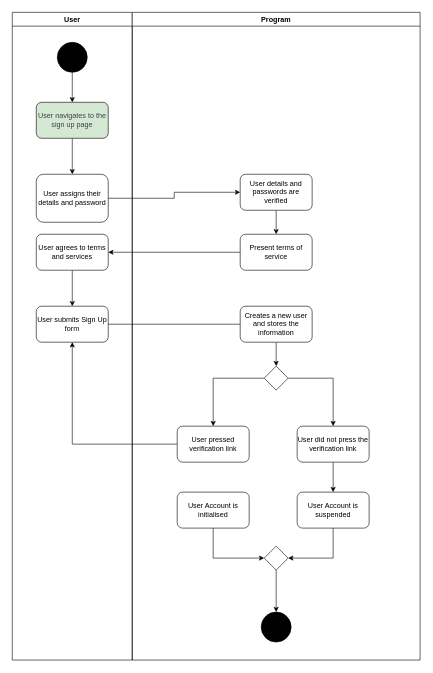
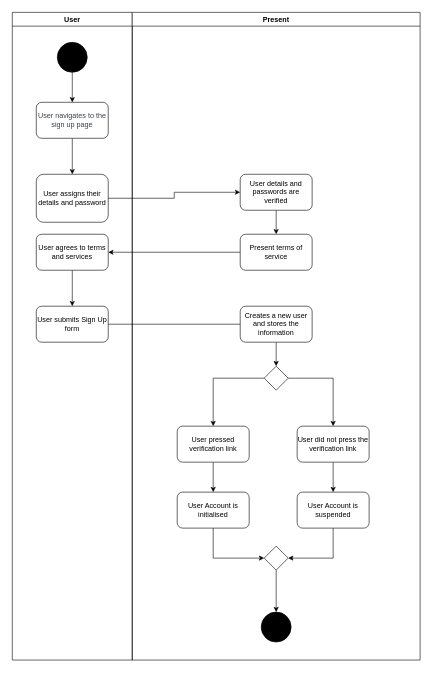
- <mxCell id="11" value="Program" style="swimlane;whiteSpace=wrap;html=1;" vertex="1" parent="1"><mxGeometry x="220" y="20" width="480" height="1080" as="geometry" /></mxCell>
+ <mxCell id="11" value="Present" style="swimlane;whiteSpace=wrap;html=1;" vertex="1" parent="1"><mxGeometry x="220" y="20" width="480" height="1080" as="geometry" /></mxCell>
- <mxCell id="4" value="&lt;span data-lucid-content=&quot;{&amp;quot;t&amp;quot;:&amp;quot;User navigates to the sign up page&amp;quot;,&amp;quot;m&amp;quot;:[{&amp;quot;s&amp;quot;:0,&amp;quot;n&amp;quot;:&amp;quot;s&amp;quot;,&amp;quot;v&amp;quot;:22.222,&amp;quot;e&amp;quot;:34},{&amp;quot;s&amp;quot;:0,&amp;quot;n&amp;quot;:&amp;quot;fsp&amp;quot;,&amp;quot;v&amp;quot;:&amp;quot;ss_presetShapeStyle1_textStyle&amp;quot;,&amp;quot;e&amp;quot;:34},{&amp;quot;s&amp;quot;:0,&amp;quot;n&amp;quot;:&amp;quot;fsp2&amp;quot;,&amp;quot;v&amp;quot;:&amp;quot;ss_presetShapeStyle1_textStyle&amp;quot;,&amp;quot;e&amp;quot;:34}]}&quot; data-lucid-type=&quot;application/vnd.lucid.text&quot;&gt;&lt;span style=&quot;color: rgb(58, 65, 74);&quot;&gt;&lt;font style=&quot;font-size: 12px;&quot;&gt;User navigates to the sign up page&lt;/font&gt;&lt;/span&gt;&lt;/span&gt;" style="rounded=1;whiteSpace=wrap;html=1;fillColor=#d5e8d4;" vertex="1" parent="2"><mxGeometry x="40" y="150" width="120" height="60" as="geometry" /></mxCell>
+ <mxCell id="4" value="&lt;span data-lucid-content=&quot;{&amp;quot;t&amp;quot;:&amp;quot;User navigates to the sign up page&amp;quot;,&amp;quot;m&amp;quot;:[{&amp;quot;s&amp;quot;:0,&amp;quot;n&amp;quot;:&amp;quot;s&amp;quot;,&amp;quot;v&amp;quot;:22.222,&amp;quot;e&amp;quot;:34},{&amp;quot;s&amp;quot;:0,&amp;quot;n&amp;quot;:&amp;quot;fsp&amp;quot;,&amp;quot;v&amp;quot;:&amp;quot;ss_presetShapeStyle1_textStyle&amp;quot;,&amp;quot;e&amp;quot;:34},{&amp;quot;s&amp;quot;:0,&amp;quot;n&amp;quot;:&amp;quot;fsp2&amp;quot;,&amp;quot;v&amp;quot;:&amp;quot;ss_presetShapeStyle1_textStyle&amp;quot;,&amp;quot;e&amp;quot;:34}]}&quot; data-lucid-type=&quot;application/vnd.lucid.text&quot;&gt;&lt;span style=&quot;color: rgb(58, 65, 74);&quot;&gt;&lt;font style=&quot;font-size: 12px;&quot;&gt;User navigates to the sign up page&lt;/font&gt;&lt;/span&gt;&lt;/span&gt;" style="rounded=1;whiteSpace=wrap;html=1;" vertex="1" parent="2"><mxGeometry x="40" y="150" width="120" height="60" as="geometry" /></mxCell>
- <mxCell id="20" value="" style="edgeStyle=orthogonalEdgeStyle;rounded=0;orthogonalLoop=1;jettySize=auto;html=1;" edge="1" parent="11" source="21" target="10"><mxGeometry relative="1" as="geometry" /></mxCell>
+ <mxCell id="20" value="" style="edgeStyle=orthogonalEdgeStyle;rounded=0;orthogonalLoop=1;jettySize=auto;html=1;" edge="1" parent="11" source="21" target="27"><mxGeometry relative="1" as="geometry" /></mxCell>
